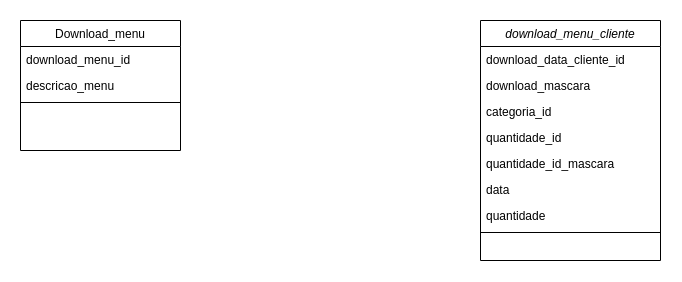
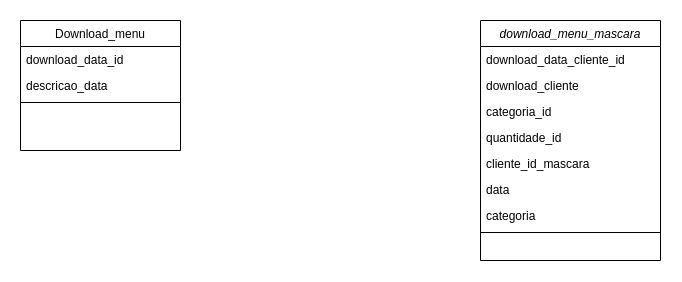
- <mxCell id="2" value="download_menu_cliente" style="swimlane;fontStyle=2;align=center;verticalAlign=top;childLayout=stackLayout;horizontal=1;startSize=26;horizontalStack=0;resizeParent=1;resizeLast=0;collapsible=1;marginBottom=0;rounded=0;shadow=0;strokeWidth=1;" parent="1" vertex="1"><mxGeometry x="480" y="20" width="180" height="240" as="geometry"><mxRectangle x="230" y="140" width="160" height="26" as="alternateBounds" /></mxGeometry></mxCell>
+ <mxCell id="2" value="download_menu_mascara" style="swimlane;fontStyle=2;align=center;verticalAlign=top;childLayout=stackLayout;horizontal=1;startSize=26;horizontalStack=0;resizeParent=1;resizeLast=0;collapsible=1;marginBottom=0;rounded=0;shadow=0;strokeWidth=1;" parent="1" vertex="1"><mxGeometry x="480" y="20" width="180" height="240" as="geometry"><mxRectangle x="230" y="140" width="160" height="26" as="alternateBounds" /></mxGeometry></mxCell>
- <mxCell id="12" value="download_menu_id" style="text;align=left;verticalAlign=top;spacingLeft=4;spacingRight=4;overflow=hidden;rotatable=0;points=[[0,0.5],[1,0.5]];portConstraint=eastwest;" parent="11" vertex="1"><mxGeometry y="26" width="160" height="26" as="geometry" /></mxCell>
+ <mxCell id="12" value="download_data_id" style="text;align=left;verticalAlign=top;spacingLeft=4;spacingRight=4;overflow=hidden;rotatable=0;points=[[0,0.5],[1,0.5]];portConstraint=eastwest;" parent="11" vertex="1"><mxGeometry y="26" width="160" height="26" as="geometry" /></mxCell>
- <mxCell id="13" value="descricao_menu" style="text;align=left;verticalAlign=top;spacingLeft=4;spacingRight=4;overflow=hidden;rotatable=0;points=[[0,0.5],[1,0.5]];portConstraint=eastwest;rounded=0;shadow=0;html=0;" parent="11" vertex="1"><mxGeometry y="52" width="160" height="26" as="geometry" /></mxCell>
+ <mxCell id="13" value="descricao_data" style="text;align=left;verticalAlign=top;spacingLeft=4;spacingRight=4;overflow=hidden;rotatable=0;points=[[0,0.5],[1,0.5]];portConstraint=eastwest;rounded=0;shadow=0;html=0;" parent="11" vertex="1"><mxGeometry y="52" width="160" height="26" as="geometry" /></mxCell>
- <mxCell id="4" value="download_mascara" style="text;align=left;verticalAlign=top;spacingLeft=4;spacingRight=4;overflow=hidden;rotatable=0;points=[[0,0.5],[1,0.5]];portConstraint=eastwest;rounded=0;shadow=0;html=0;" parent="2" vertex="1"><mxGeometry y="52" width="180" height="26" as="geometry" /></mxCell>
+ <mxCell id="4" value="download_cliente" style="text;align=left;verticalAlign=top;spacingLeft=4;spacingRight=4;overflow=hidden;rotatable=0;points=[[0,0.5],[1,0.5]];portConstraint=eastwest;rounded=0;shadow=0;html=0;" parent="2" vertex="1"><mxGeometry y="52" width="180" height="26" as="geometry" /></mxCell>
- <mxCell id="7" value="quantidade_id_mascara" style="text;align=left;verticalAlign=top;spacingLeft=4;spacingRight=4;overflow=hidden;rotatable=0;points=[[0,0.5],[1,0.5]];portConstraint=eastwest;rounded=0;shadow=0;html=0;" parent="2" vertex="1"><mxGeometry y="130" width="180" height="26" as="geometry" /></mxCell>
+ <mxCell id="7" value="cliente_id_mascara" style="text;align=left;verticalAlign=top;spacingLeft=4;spacingRight=4;overflow=hidden;rotatable=0;points=[[0,0.5],[1,0.5]];portConstraint=eastwest;rounded=0;shadow=0;html=0;" parent="2" vertex="1"><mxGeometry y="130" width="180" height="26" as="geometry" /></mxCell>
- <mxCell id="9" value="quantidade" style="text;align=left;verticalAlign=top;spacingLeft=4;spacingRight=4;overflow=hidden;rotatable=0;points=[[0,0.5],[1,0.5]];portConstraint=eastwest;rounded=0;shadow=0;html=0;" parent="2" vertex="1"><mxGeometry y="182" width="180" height="26" as="geometry" /></mxCell>
+ <mxCell id="9" value="categoria" style="text;align=left;verticalAlign=top;spacingLeft=4;spacingRight=4;overflow=hidden;rotatable=0;points=[[0,0.5],[1,0.5]];portConstraint=eastwest;rounded=0;shadow=0;html=0;" parent="2" vertex="1"><mxGeometry y="182" width="180" height="26" as="geometry" /></mxCell>
